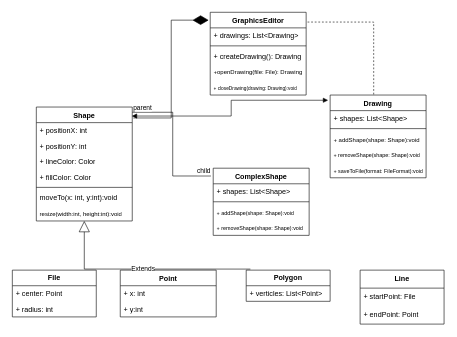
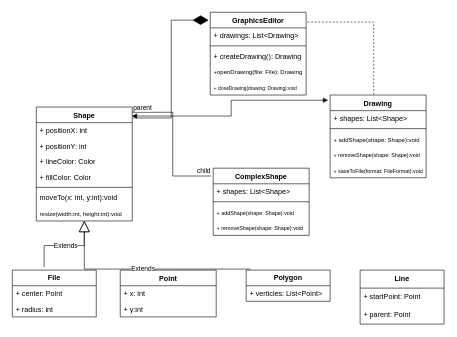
+ <mxCell id="39" value="Extends" style="endArrow=block;endSize=16;endFill=0;html=1;rounded=0;exitX=0.379;exitY=-0.064;exitDx=0;exitDy=0;exitPerimeter=0;edgeStyle=orthogonalEdgeStyle;" parent="1" source="18" target="8" edge="1"><mxGeometry width="160" relative="1" as="geometry"><mxPoint x="40" y="422" as="sourcePoint" /><mxPoint x="200" y="422" as="targetPoint" /></mxGeometry></mxCell>
- <mxCell id="3" value="+ startPoint: File" style="text;strokeColor=none;fillColor=none;align=left;verticalAlign=middle;spacingLeft=4;spacingRight=4;overflow=hidden;points=[[0,0.5],[1,0.5]];portConstraint=eastwest;rotatable=0;whiteSpace=wrap;html=1;" parent="2" vertex="1"><mxGeometry y="30" width="140" height="30" as="geometry" /></mxCell>
+ <mxCell id="3" value="+ startPoint: Point" style="text;strokeColor=none;fillColor=none;align=left;verticalAlign=middle;spacingLeft=4;spacingRight=4;overflow=hidden;points=[[0,0.5],[1,0.5]];portConstraint=eastwest;rotatable=0;whiteSpace=wrap;html=1;" parent="2" vertex="1"><mxGeometry y="30" width="140" height="30" as="geometry" /></mxCell>
- <mxCell id="4" value="+ endPoint: Point" style="text;strokeColor=none;fillColor=none;align=left;verticalAlign=middle;spacingLeft=4;spacingRight=4;overflow=hidden;points=[[0,0.5],[1,0.5]];portConstraint=eastwest;rotatable=0;whiteSpace=wrap;html=1;" parent="2" vertex="1"><mxGeometry y="60" width="140" height="30" as="geometry" /></mxCell>
+ <mxCell id="4" value="+ parent: Point" style="text;strokeColor=none;fillColor=none;align=left;verticalAlign=middle;spacingLeft=4;spacingRight=4;overflow=hidden;points=[[0,0.5],[1,0.5]];portConstraint=eastwest;rotatable=0;whiteSpace=wrap;html=1;" parent="2" vertex="1"><mxGeometry y="60" width="140" height="30" as="geometry" /></mxCell>
